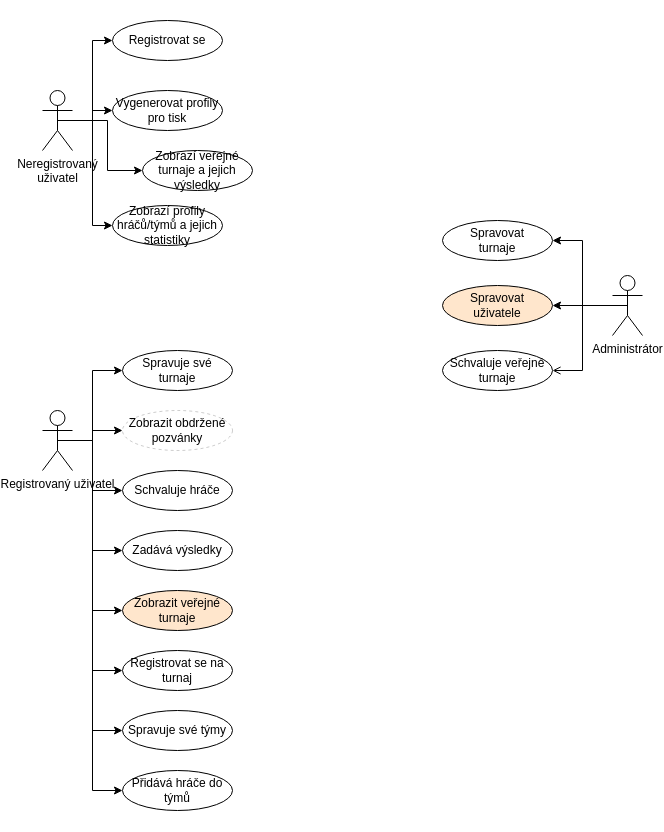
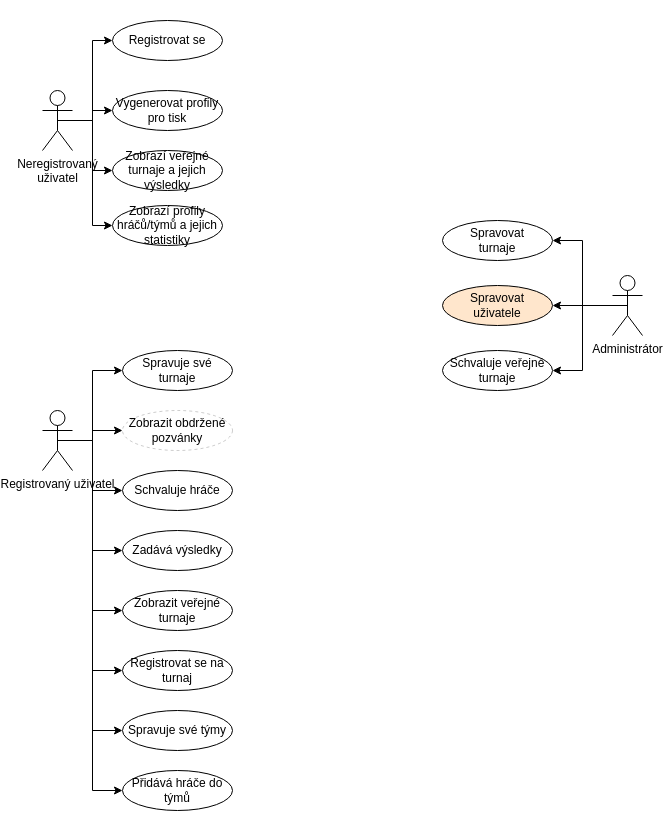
- <mxCell id="33" value="Zobrazí veřejné turnaje a jejich výsledky" style="ellipse;whiteSpace=wrap;html=1;" vertex="1" parent="1"><mxGeometry x="120" y="150" width="110" height="40" as="geometry" /></mxCell>
+ <mxCell id="33" value="Zobrazí veřejné turnaje a jejich výsledky" style="ellipse;whiteSpace=wrap;html=1;" vertex="1" parent="1"><mxGeometry x="90" y="150" width="110" height="40" as="geometry" /></mxCell>
- <mxCell id="18" style="edgeStyle=orthogonalEdgeStyle;rounded=0;orthogonalLoop=1;jettySize=auto;html=1;exitX=0.5;exitY=0.5;exitDx=0;exitDy=0;exitPerimeter=0;endArrow=open;" edge="1" parent="1" source="19" target="22"><mxGeometry relative="1" as="geometry"><Array as="points"><mxPoint x="560" y="305" /><mxPoint x="560" y="370" /></Array></mxGeometry></mxCell>
+ <mxCell id="18" style="edgeStyle=orthogonalEdgeStyle;rounded=0;orthogonalLoop=1;jettySize=auto;html=1;exitX=0.5;exitY=0.5;exitDx=0;exitDy=0;exitPerimeter=0;" edge="1" parent="1" source="19" target="22"><mxGeometry relative="1" as="geometry"><Array as="points"><mxPoint x="560" y="305" /><mxPoint x="560" y="370" /></Array></mxGeometry></mxCell>
- <mxCell id="26" value="Zobrazit veřejné turnaje" style="ellipse;whiteSpace=wrap;html=1;fillColor=#ffe6cc;" vertex="1" parent="1"><mxGeometry x="100" y="590" width="110" height="40" as="geometry" /></mxCell>
+ <mxCell id="26" value="Zobrazit veřejné turnaje" style="ellipse;whiteSpace=wrap;html=1;" vertex="1" parent="1"><mxGeometry x="100" y="590" width="110" height="40" as="geometry" /></mxCell>
